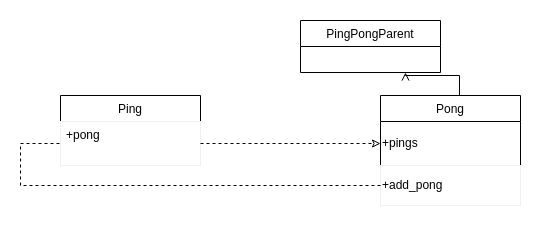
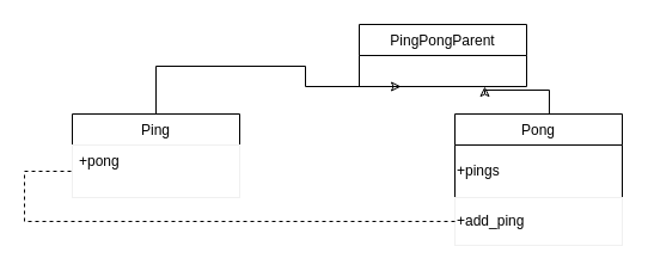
+ <mxCell id="2" style="edgeStyle=orthogonalEdgeStyle;rounded=0;orthogonalLoop=1;jettySize=auto;html=1;exitX=0.5;exitY=0;exitDx=0;exitDy=0;endArrow=classic;endFill=0;entryX=0.25;entryY=1;entryDx=0;entryDy=0;" parent="1" source="8" target="7" edge="1"><mxGeometry relative="1" as="geometry"><mxPoint x="130" y="95" as="sourcePoint" /><mxPoint x="290" y="55" as="targetPoint" /><Array as="points"><mxPoint x="130" y="55" /><mxPoint x="255" y="55" /></Array></mxGeometry></mxCell>
- <mxCell id="3" style="edgeStyle=orthogonalEdgeStyle;rounded=0;orthogonalLoop=1;jettySize=auto;html=1;entryX=0.75;entryY=1;entryDx=0;entryDy=0;endArrow=open;endFill=0;exitX=0.564;exitY=-0.003;exitDx=0;exitDy=0;exitPerimeter=0;" parent="1" source="4" target="7" edge="1"><mxGeometry relative="1" as="geometry" /></mxCell>
+ <mxCell id="3" style="edgeStyle=orthogonalEdgeStyle;rounded=0;orthogonalLoop=1;jettySize=auto;html=1;entryX=0.75;entryY=1;entryDx=0;entryDy=0;endArrow=classic;endFill=0;exitX=0.564;exitY=-0.003;exitDx=0;exitDy=0;exitPerimeter=0;" parent="1" source="4" target="7" edge="1"><mxGeometry relative="1" as="geometry" /></mxCell>
- <mxCell id="10" style="edgeStyle=orthogonalEdgeStyle;rounded=0;orthogonalLoop=1;jettySize=auto;html=1;exitX=1;exitY=0.5;exitDx=0;exitDy=0;entryX=0;entryY=0.5;entryDx=0;entryDy=0;dashed=1;endArrow=classic;endFill=0;" edge="1" parent="1" source="9" target="5"><mxGeometry relative="1" as="geometry" /></mxCell>
- <mxCell id="6" value="&lt;span&gt;+add_pong&lt;/span&gt;" style="text;html=1;fillColor=none;align=left;verticalAlign=middle;whiteSpace=wrap;rounded=0;strokeColor=#f0f0f0;" parent="4" vertex="1"><mxGeometry y="70" width="140" height="40" as="geometry" /></mxCell>
+ <mxCell id="6" value="&lt;span&gt;+add_ping&lt;/span&gt;" style="text;html=1;fillColor=none;align=left;verticalAlign=middle;whiteSpace=wrap;rounded=0;strokeColor=#f0f0f0;" parent="4" vertex="1"><mxGeometry y="70" width="140" height="40" as="geometry" /></mxCell>
